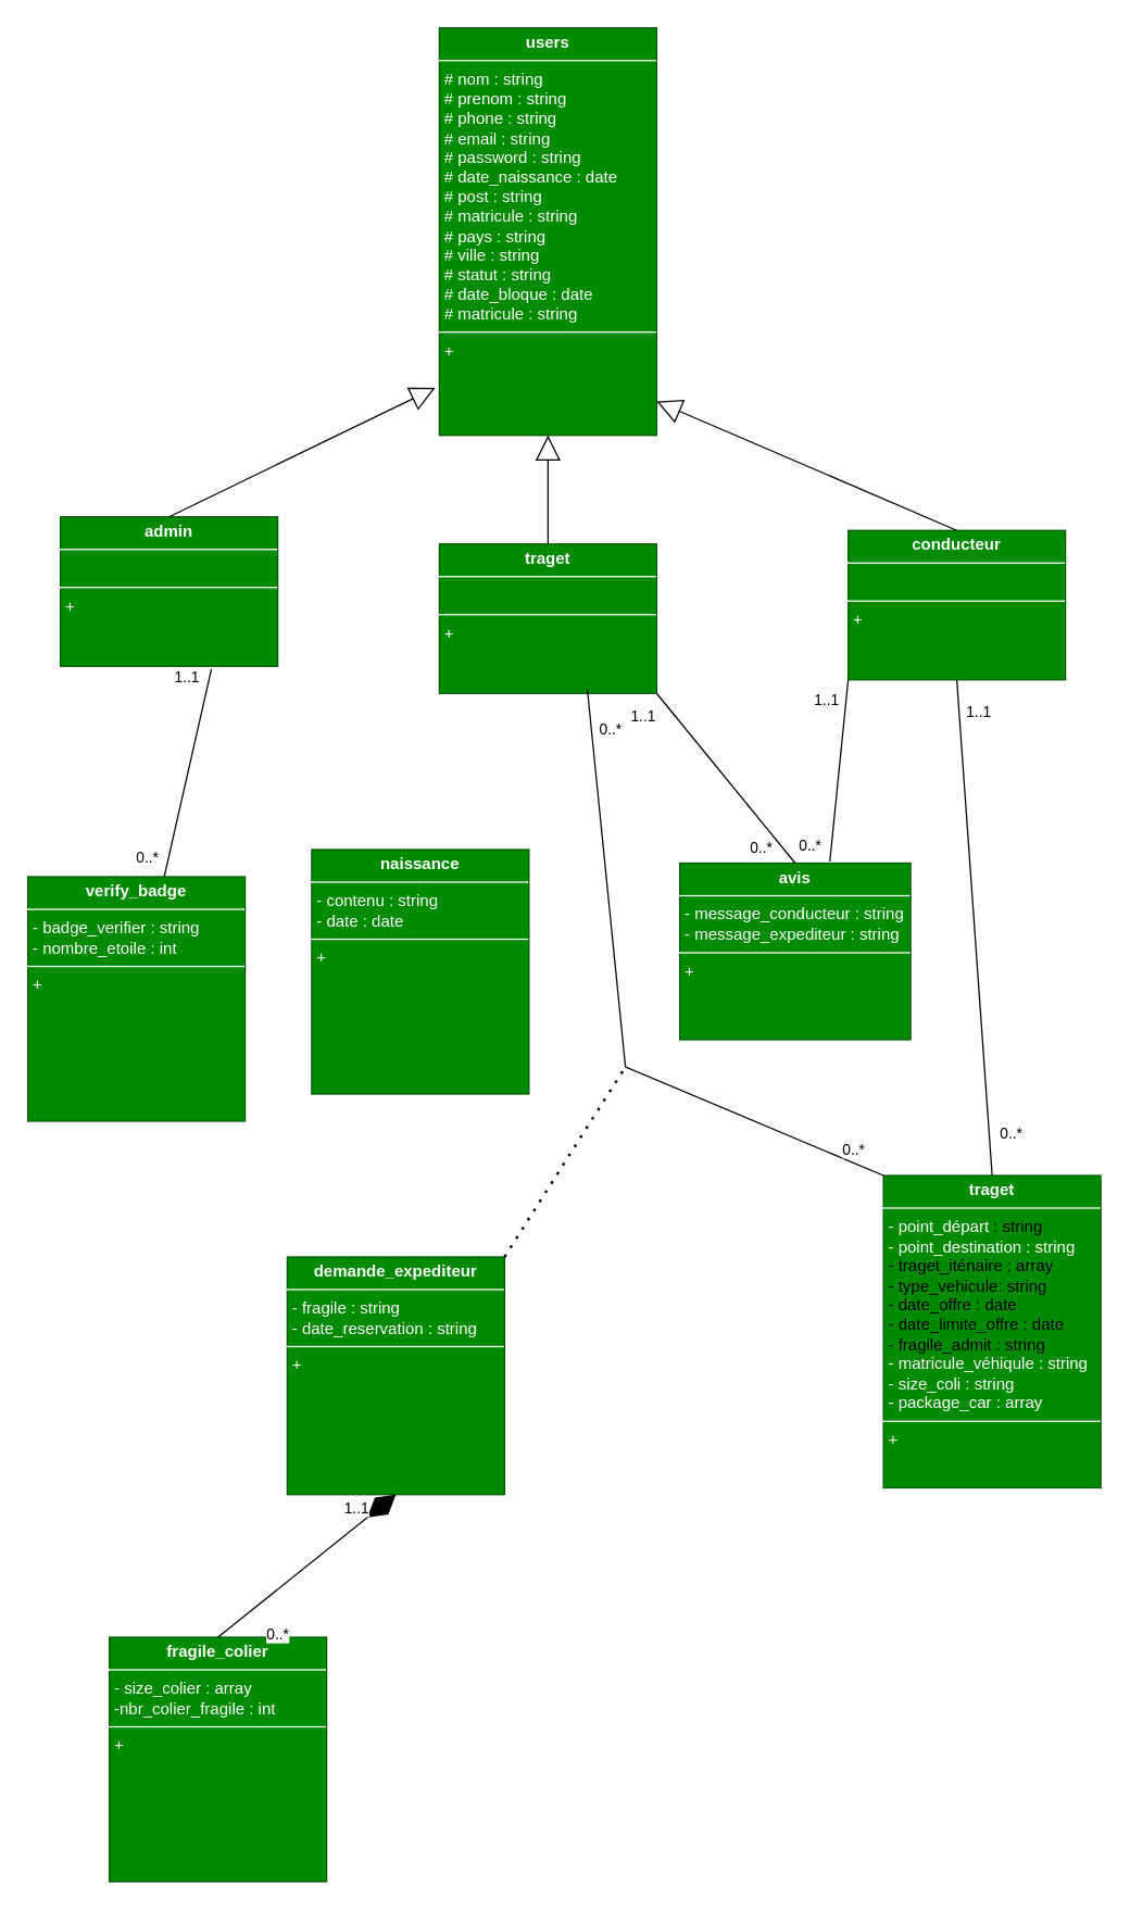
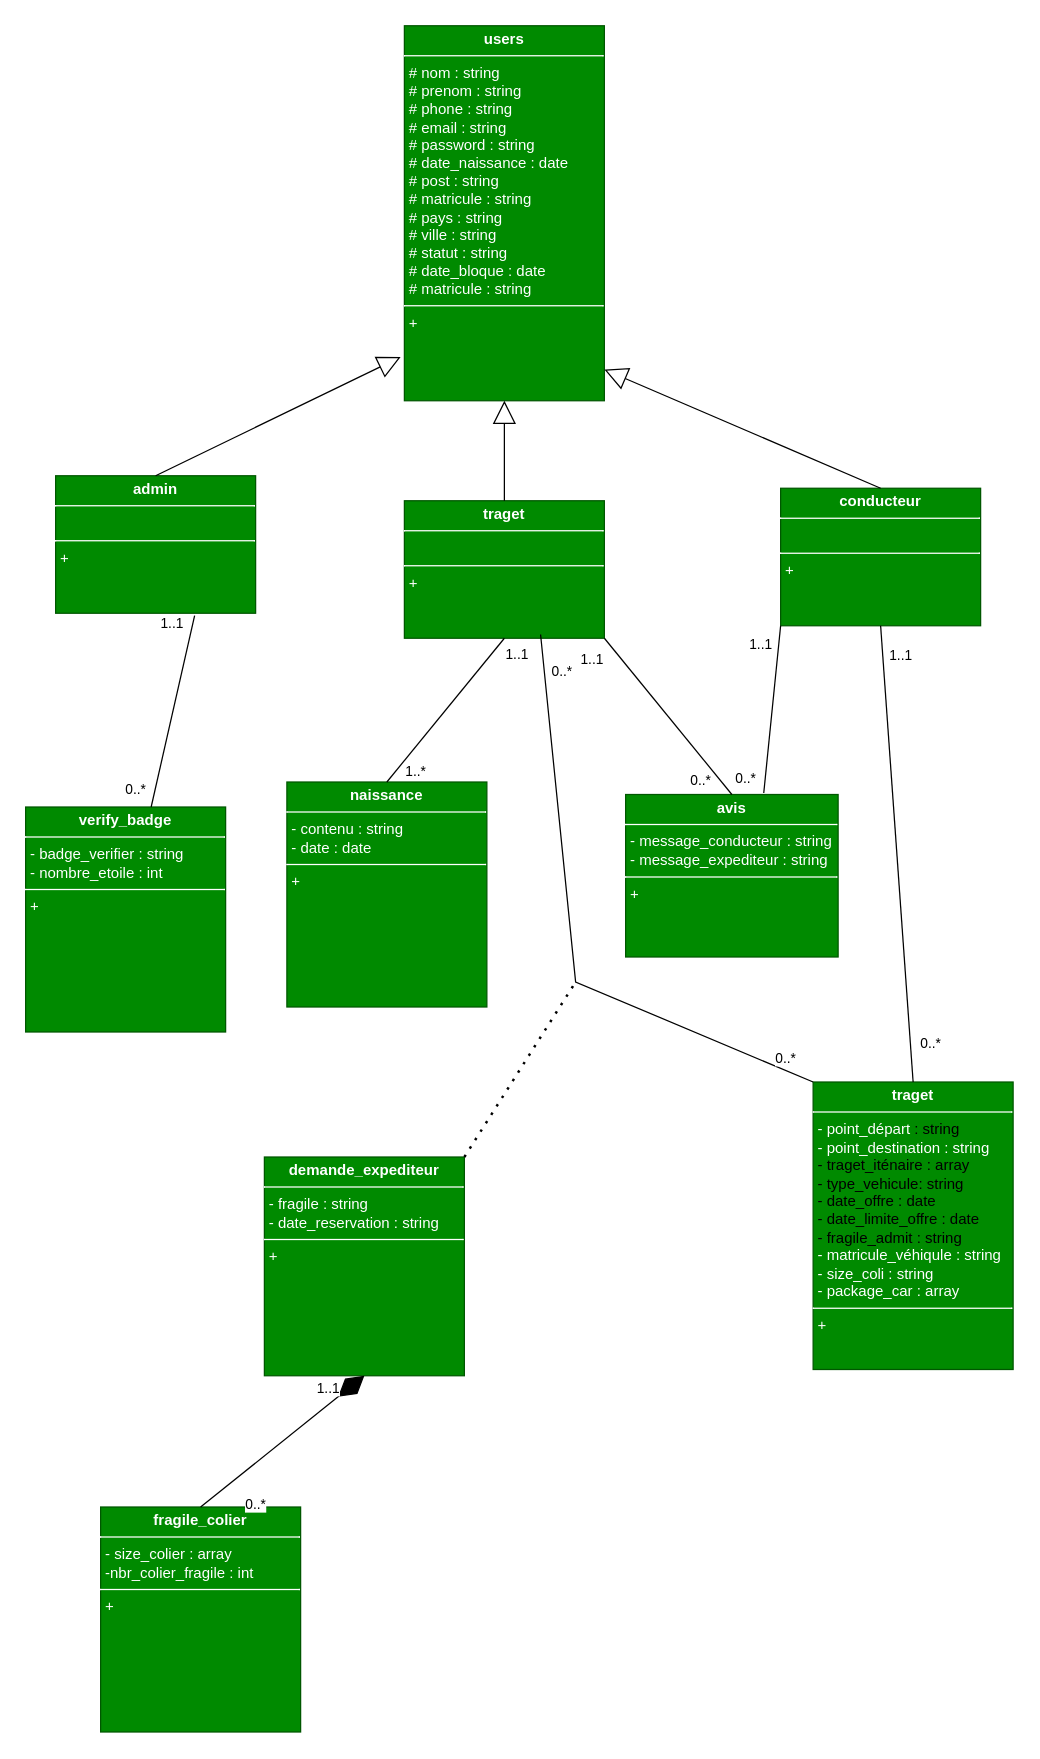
+ <mxCell id="18" value="" style="endArrow=none;html=1;rounded=0;exitX=0.5;exitY=0;exitDx=0;exitDy=0;entryX=0.5;entryY=1;entryDx=0;entryDy=0;" edge="1" parent="1" source="10" target="3"><mxGeometry width="50" height="50" relative="1" as="geometry"><mxPoint x="570" y="605" as="sourcePoint" /><mxPoint x="620" y="555" as="targetPoint" /></mxGeometry></mxCell>
+ <mxCell id="19" value="1..*" style="edgeLabel;html=1;align=center;verticalAlign=middle;resizable=0;points=[];" vertex="1" connectable="0" parent="18"><mxGeometry x="-0.836" y="-3" relative="1" as="geometry"><mxPoint x="13" y="-1" as="offset" /></mxGeometry></mxCell>
+ <mxCell id="20" value="1..1" style="edgeLabel;html=1;align=center;verticalAlign=middle;resizable=0;points=[];" vertex="1" connectable="0" parent="18"><mxGeometry x="0.906" relative="1" as="geometry"><mxPoint x="14" y="7" as="offset" /></mxGeometry></mxCell>
